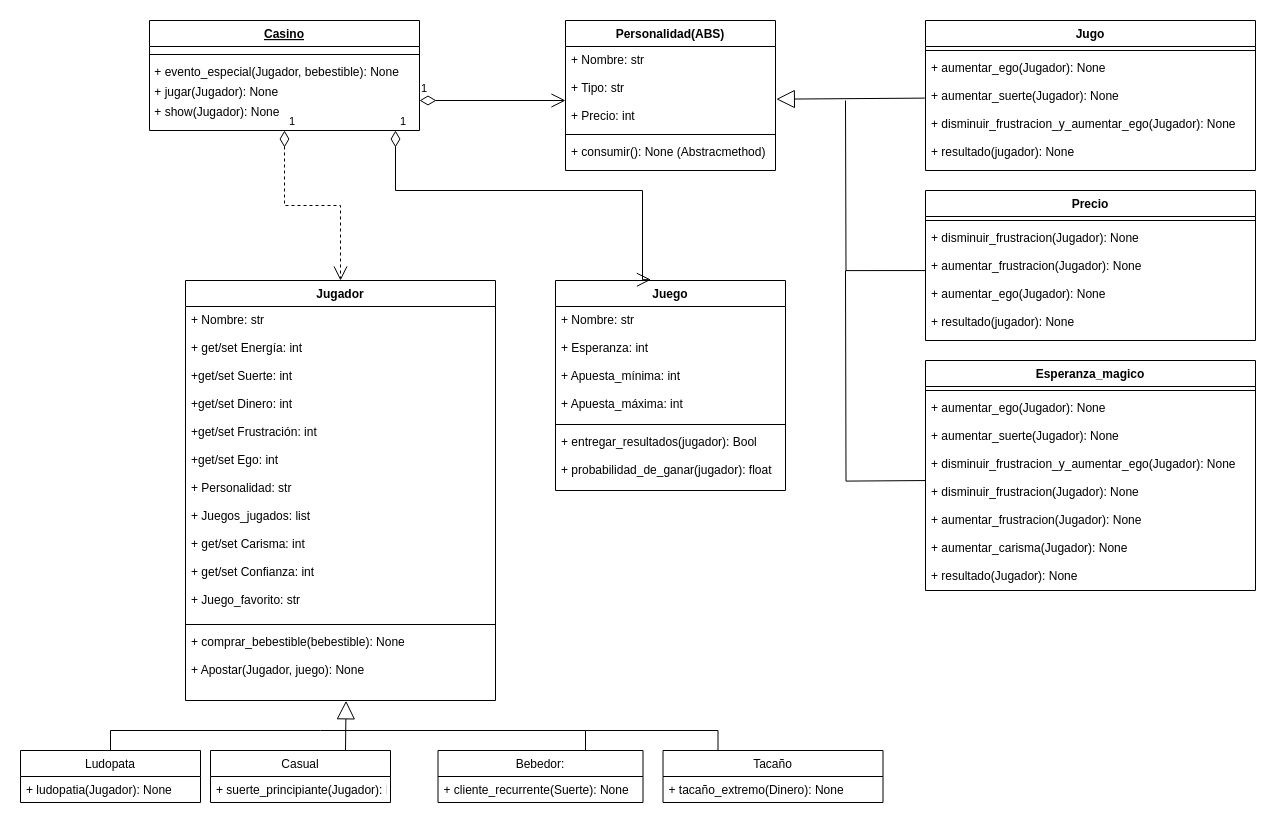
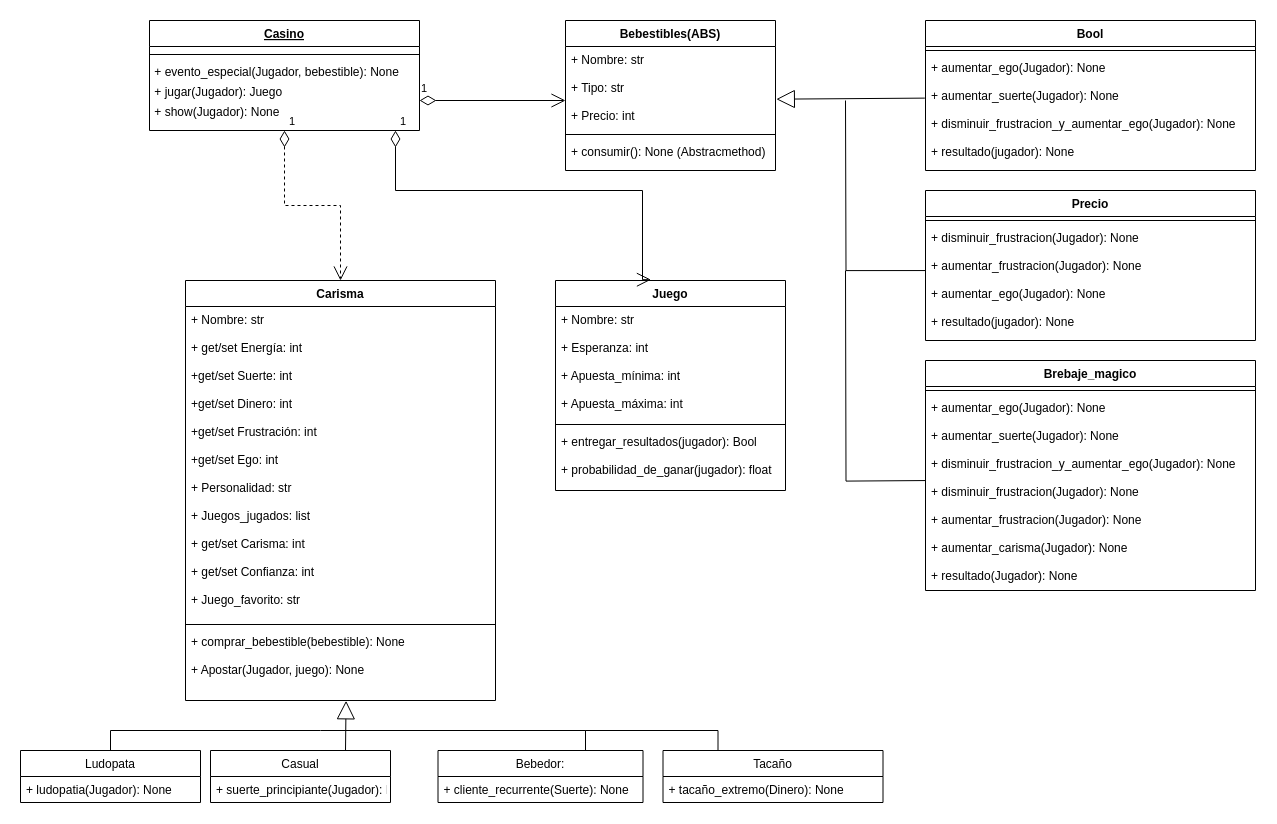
- <mxCell id="15" value="Personalidad(ABS)" style="swimlane;fontStyle=1;align=center;verticalAlign=top;childLayout=stackLayout;horizontal=1;startSize=26;horizontalStack=0;resizeParent=1;resizeParentMax=0;resizeLast=0;collapsible=1;marginBottom=0;" parent="1" vertex="1"><mxGeometry x="565" y="20" width="210" height="150" as="geometry" /></mxCell>
+ <mxCell id="15" value="Bebestibles(ABS)" style="swimlane;fontStyle=1;align=center;verticalAlign=top;childLayout=stackLayout;horizontal=1;startSize=26;horizontalStack=0;resizeParent=1;resizeParentMax=0;resizeLast=0;collapsible=1;marginBottom=0;" parent="1" vertex="1"><mxGeometry x="565" y="20" width="210" height="150" as="geometry" /></mxCell>
- <mxCell id="19" value="Jugo" style="swimlane;fontStyle=1;align=center;verticalAlign=top;childLayout=stackLayout;horizontal=1;startSize=26;horizontalStack=0;resizeParent=1;resizeParentMax=0;resizeLast=0;collapsible=1;marginBottom=0;" parent="1" vertex="1"><mxGeometry x="925" y="20" width="330" height="150" as="geometry" /></mxCell>
+ <mxCell id="19" value="Bool" style="swimlane;fontStyle=1;align=center;verticalAlign=top;childLayout=stackLayout;horizontal=1;startSize=26;horizontalStack=0;resizeParent=1;resizeParentMax=0;resizeLast=0;collapsible=1;marginBottom=0;" parent="1" vertex="1"><mxGeometry x="925" y="20" width="330" height="150" as="geometry" /></mxCell>
- <mxCell id="5" value="&amp;nbsp;+ jugar(Jugador): None&amp;nbsp;&lt;br&gt;" style="text;html=1;align=left;verticalAlign=middle;resizable=0;points=[];autosize=1;strokeColor=none;fillColor=none;" parent="2" vertex="1"><mxGeometry y="62" width="270" height="20" as="geometry" /></mxCell>
+ <mxCell id="5" value="&amp;nbsp;+ jugar(Jugador): Juego&amp;nbsp;&lt;br&gt;" style="text;html=1;align=left;verticalAlign=middle;resizable=0;points=[];autosize=1;strokeColor=none;fillColor=none;" parent="2" vertex="1"><mxGeometry y="62" width="270" height="20" as="geometry" /></mxCell>
- <mxCell id="7" value="Jugador" style="swimlane;fontStyle=1;align=center;verticalAlign=top;childLayout=stackLayout;horizontal=1;startSize=26;horizontalStack=0;resizeParent=1;resizeParentMax=0;resizeLast=0;collapsible=1;marginBottom=0;" parent="1" vertex="1"><mxGeometry x="185" y="280" width="310" height="420" as="geometry" /></mxCell>
+ <mxCell id="7" value="Carisma" style="swimlane;fontStyle=1;align=center;verticalAlign=top;childLayout=stackLayout;horizontal=1;startSize=26;horizontalStack=0;resizeParent=1;resizeParentMax=0;resizeLast=0;collapsible=1;marginBottom=0;" parent="1" vertex="1"><mxGeometry x="185" y="280" width="310" height="420" as="geometry" /></mxCell>
- <mxCell id="25" value="Esperanza_magico" style="swimlane;fontStyle=1;align=center;verticalAlign=top;childLayout=stackLayout;horizontal=1;startSize=26;horizontalStack=0;resizeParent=1;resizeParentMax=0;resizeLast=0;collapsible=1;marginBottom=0;" parent="1" vertex="1"><mxGeometry x="925" y="360" width="330" height="230" as="geometry" /></mxCell>
+ <mxCell id="25" value="Brebaje_magico" style="swimlane;fontStyle=1;align=center;verticalAlign=top;childLayout=stackLayout;horizontal=1;startSize=26;horizontalStack=0;resizeParent=1;resizeParentMax=0;resizeLast=0;collapsible=1;marginBottom=0;" parent="1" vertex="1"><mxGeometry x="925" y="360" width="330" height="230" as="geometry" /></mxCell>
